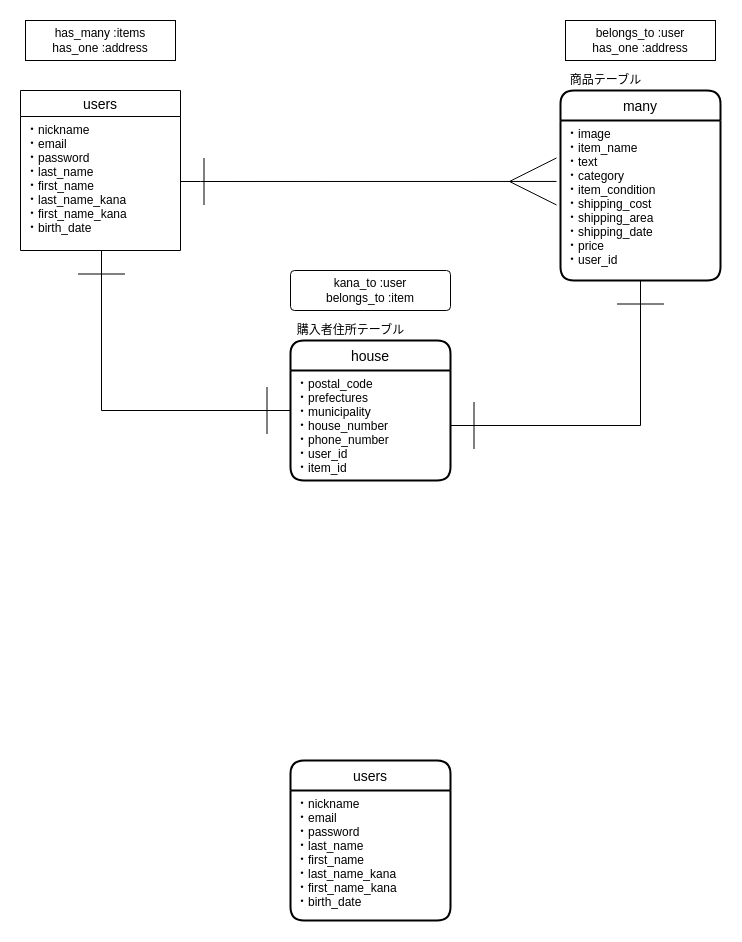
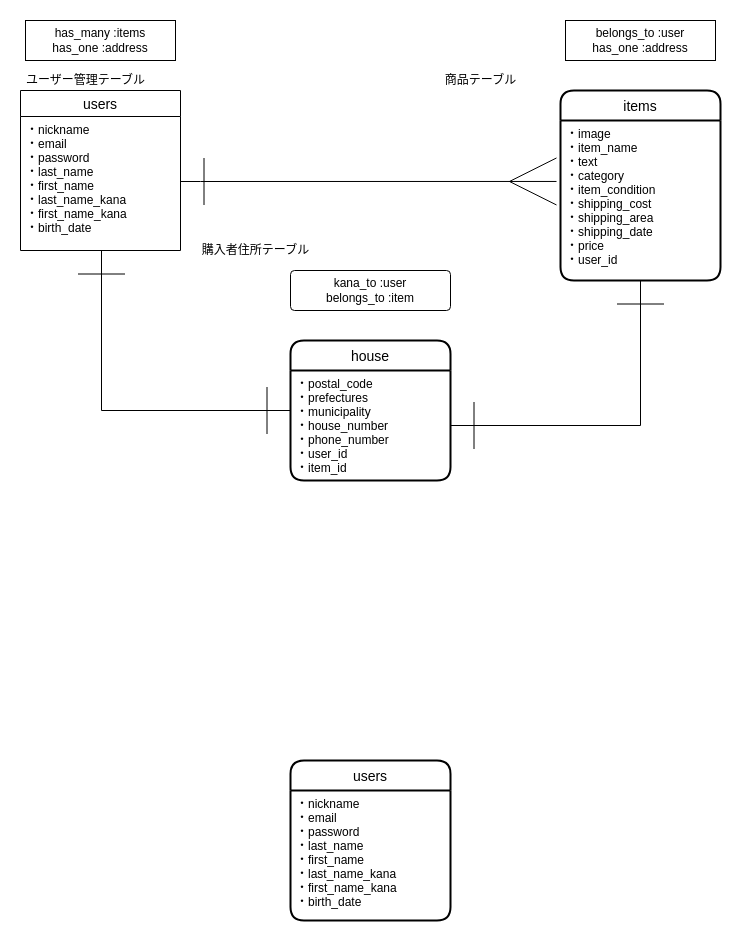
+ <mxCell id="15" value="ユーザー管理テーブル" style="text;html=1;align=center;verticalAlign=middle;resizable=0;points=[];autosize=1;" vertex="1" parent="1"><mxGeometry x="20" y="70" width="130" height="20" as="geometry" /></mxCell>
- <mxCell id="16" value="商品テーブル" style="text;html=1;align=center;verticalAlign=middle;resizable=0;points=[];autosize=1;" vertex="1" parent="1"><mxGeometry x="560" y="70" width="90" height="20" as="geometry" /></mxCell>
+ <mxCell id="16" value="商品テーブル" style="text;html=1;align=center;verticalAlign=middle;resizable=0;points=[];autosize=1;" vertex="1" parent="1"><mxGeometry x="435" y="70" width="90" height="20" as="geometry" /></mxCell>
- <mxCell id="4" value="many" style="swimlane;childLayout=stackLayout;horizontal=1;startSize=30;horizontalStack=0;rounded=1;fontSize=14;fontStyle=0;strokeWidth=2;resizeParent=0;resizeLast=1;shadow=0;dashed=0;align=center;" vertex="1" parent="1"><mxGeometry x="560" y="90" width="160" height="190" as="geometry" /></mxCell>
+ <mxCell id="4" value="items" style="swimlane;childLayout=stackLayout;horizontal=1;startSize=30;horizontalStack=0;rounded=1;fontSize=14;fontStyle=0;strokeWidth=2;resizeParent=0;resizeLast=1;shadow=0;dashed=0;align=center;" vertex="1" parent="1"><mxGeometry x="560" y="90" width="160" height="190" as="geometry" /></mxCell>
- <mxCell id="17" value="購入者住所テーブル" style="text;html=1;align=center;verticalAlign=middle;resizable=0;points=[];autosize=1;" vertex="1" parent="1"><mxGeometry x="290" y="320" width="120" height="20" as="geometry" /></mxCell>
+ <mxCell id="17" value="購入者住所テーブル" style="text;html=1;align=center;verticalAlign=middle;resizable=0;points=[];autosize=1;" vertex="1" parent="1"><mxGeometry x="195" y="240" width="120" height="20" as="geometry" /></mxCell>
